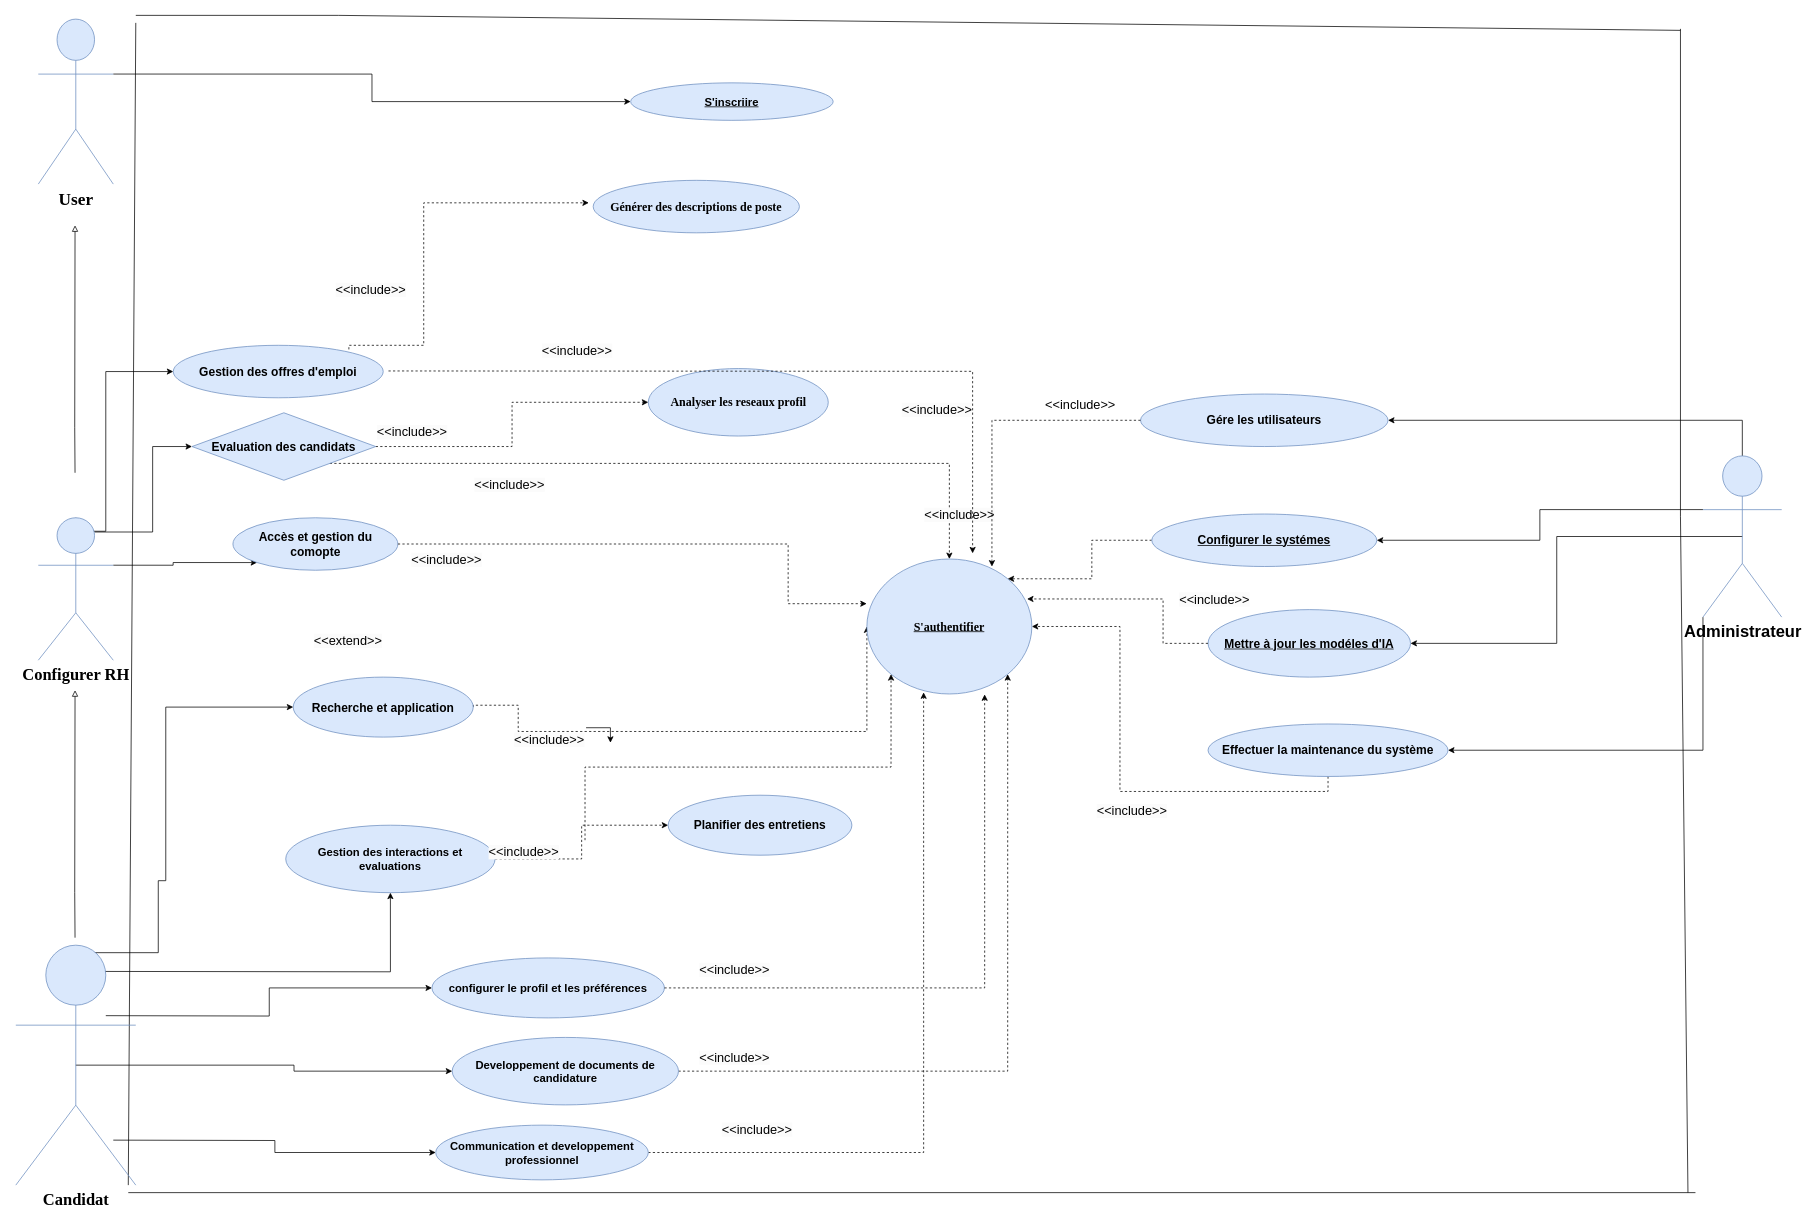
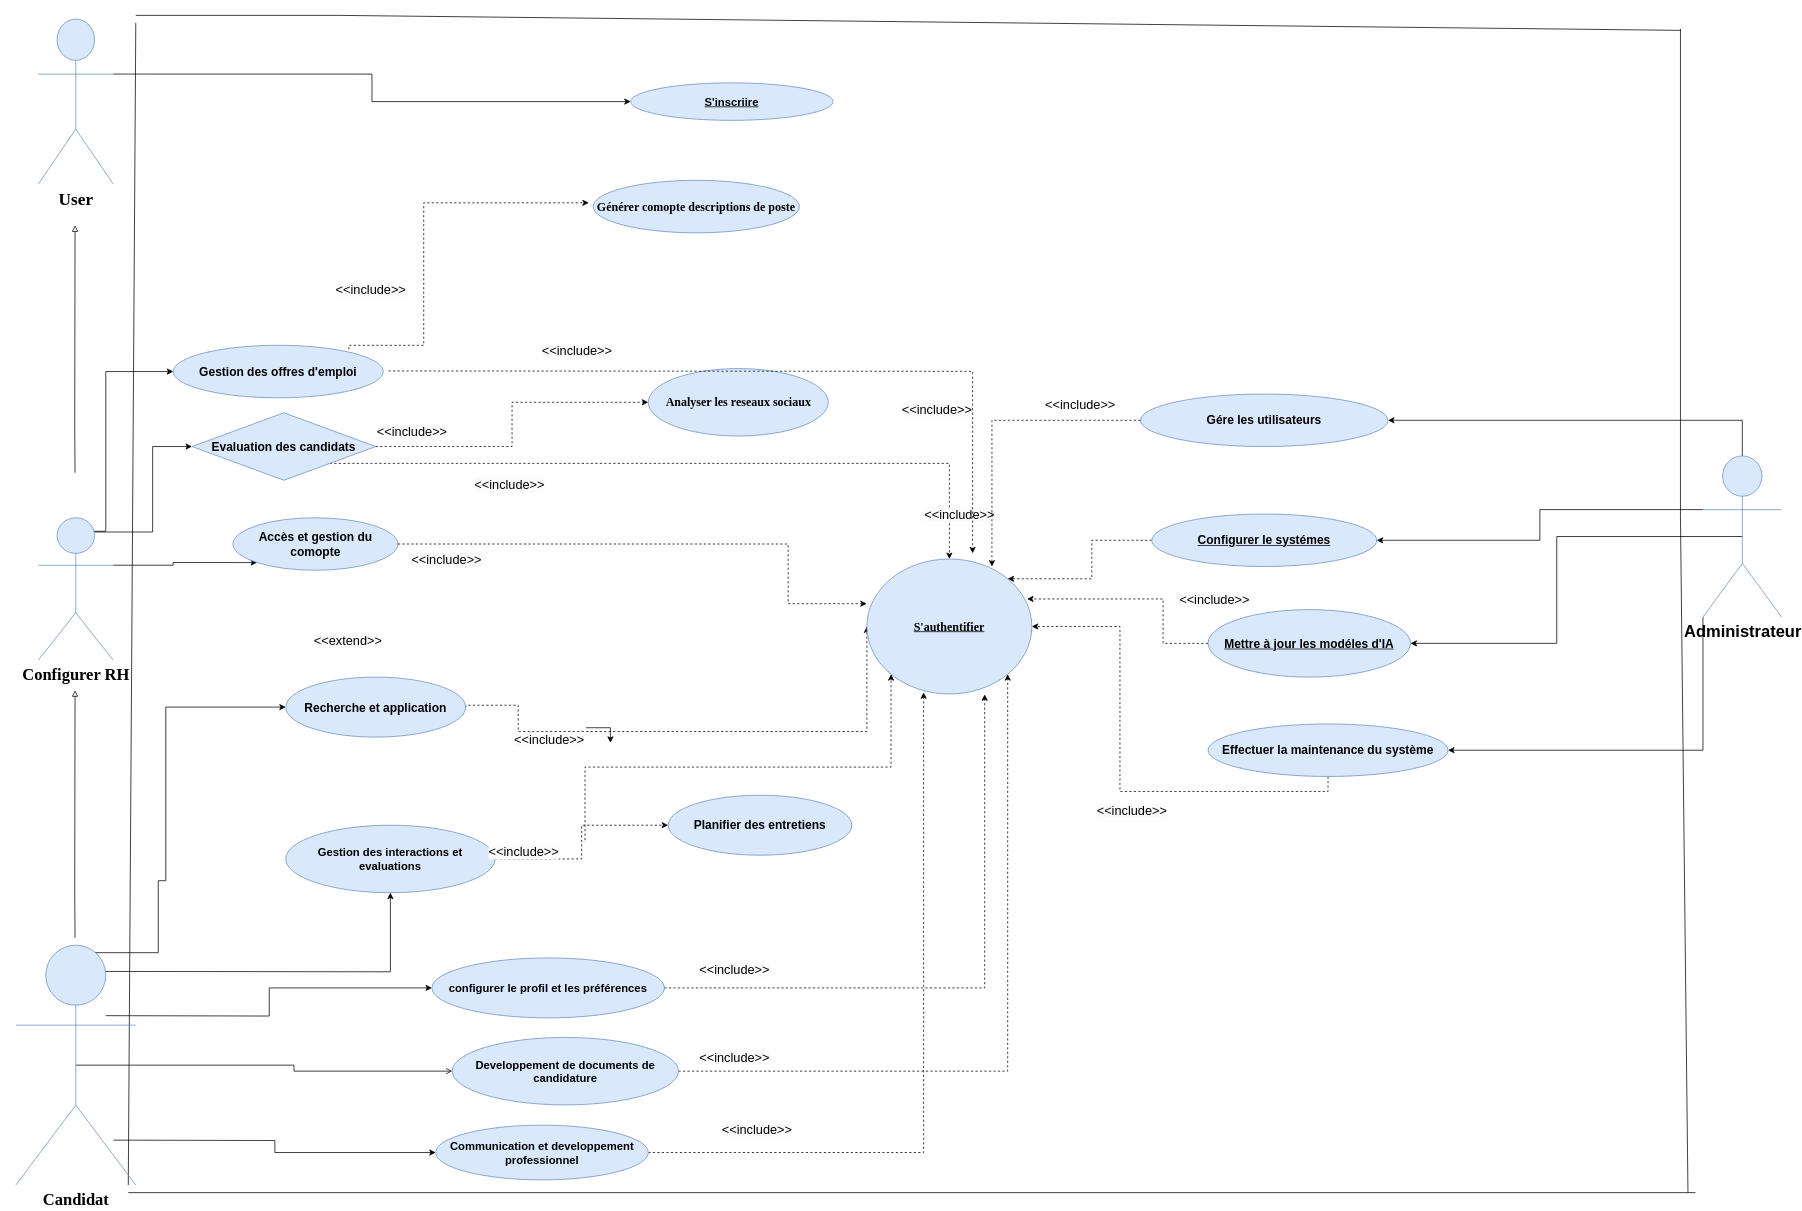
- <mxCell id="11" value="&lt;b&gt;&lt;font style=&quot;font-size: 16px;&quot; face=&quot;Comic Sans MS&quot;&gt;Générer des descriptions de poste&lt;/font&gt;&lt;/b&gt;" style="ellipse;whiteSpace=wrap;html=1;fillColor=#dae8fc;strokeColor=#6c8ebf;" vertex="1" parent="1"><mxGeometry x="790" y="240" width="275" height="70" as="geometry" /></mxCell>
+ <mxCell id="11" value="&lt;b&gt;&lt;font style=&quot;font-size: 16px;&quot; face=&quot;Comic Sans MS&quot;&gt;Générer comopte descriptions de poste&lt;/font&gt;&lt;/b&gt;" style="ellipse;whiteSpace=wrap;html=1;fillColor=#dae8fc;strokeColor=#6c8ebf;" vertex="1" parent="1"><mxGeometry x="790" y="240" width="275" height="70" as="geometry" /></mxCell>
- <mxCell id="16" value="&lt;font face=&quot;Comic Sans MS&quot; style=&quot;font-size: 16px;&quot;&gt;&lt;b&gt;Analyser les reseaux profil&lt;/b&gt;&lt;/font&gt;" style="ellipse;whiteSpace=wrap;html=1;fillColor=#dae8fc;strokeColor=#6c8ebf;" vertex="1" parent="1"><mxGeometry x="863.5" y="491" width="240" height="90" as="geometry" /></mxCell>
+ <mxCell id="16" value="&lt;font face=&quot;Comic Sans MS&quot; style=&quot;font-size: 16px;&quot;&gt;&lt;b&gt;Analyser les reseaux sociaux&lt;/b&gt;&lt;/font&gt;" style="ellipse;whiteSpace=wrap;html=1;fillColor=#dae8fc;strokeColor=#6c8ebf;" vertex="1" parent="1"><mxGeometry x="863.5" y="491" width="240" height="90" as="geometry" /></mxCell>
- <mxCell id="24" value="&lt;b&gt;&lt;font style=&quot;font-size: 16px;&quot;&gt;Recherche et application&lt;/font&gt;&lt;/b&gt;" style="ellipse;whiteSpace=wrap;html=1;fillColor=#dae8fc;strokeColor=#6c8ebf;" vertex="1" parent="1"><mxGeometry x="390" y="902.5" width="240" height="80" as="geometry" /></mxCell>
+ <mxCell id="24" value="&lt;b&gt;&lt;font style=&quot;font-size: 16px;&quot;&gt;Recherche et application&lt;/font&gt;&lt;/b&gt;" style="ellipse;whiteSpace=wrap;html=1;fillColor=#dae8fc;strokeColor=#6c8ebf;" vertex="1" parent="1"><mxGeometry x="380" y="902.5" width="240" height="80" as="geometry" /></mxCell>
- <mxCell id="73" style="edgeStyle=orthogonalEdgeStyle;rounded=0;orthogonalLoop=1;jettySize=auto;html=1;exitX=0.5;exitY=0.5;exitDx=0;exitDy=0;exitPerimeter=0;entryX=0;entryY=0.5;entryDx=0;entryDy=0;" edge="1" parent="1" source="74" target="29"><mxGeometry relative="1" as="geometry" /></mxCell>
+ <mxCell id="73" style="edgeStyle=orthogonalEdgeStyle;rounded=0;orthogonalLoop=1;jettySize=auto;html=1;exitX=0.5;exitY=0.5;exitDx=0;exitDy=0;exitPerimeter=0;entryX=0;entryY=0.5;entryDx=0;entryDy=0;endArrow=open;" edge="1" parent="1" source="74" target="29"><mxGeometry relative="1" as="geometry" /></mxCell>
